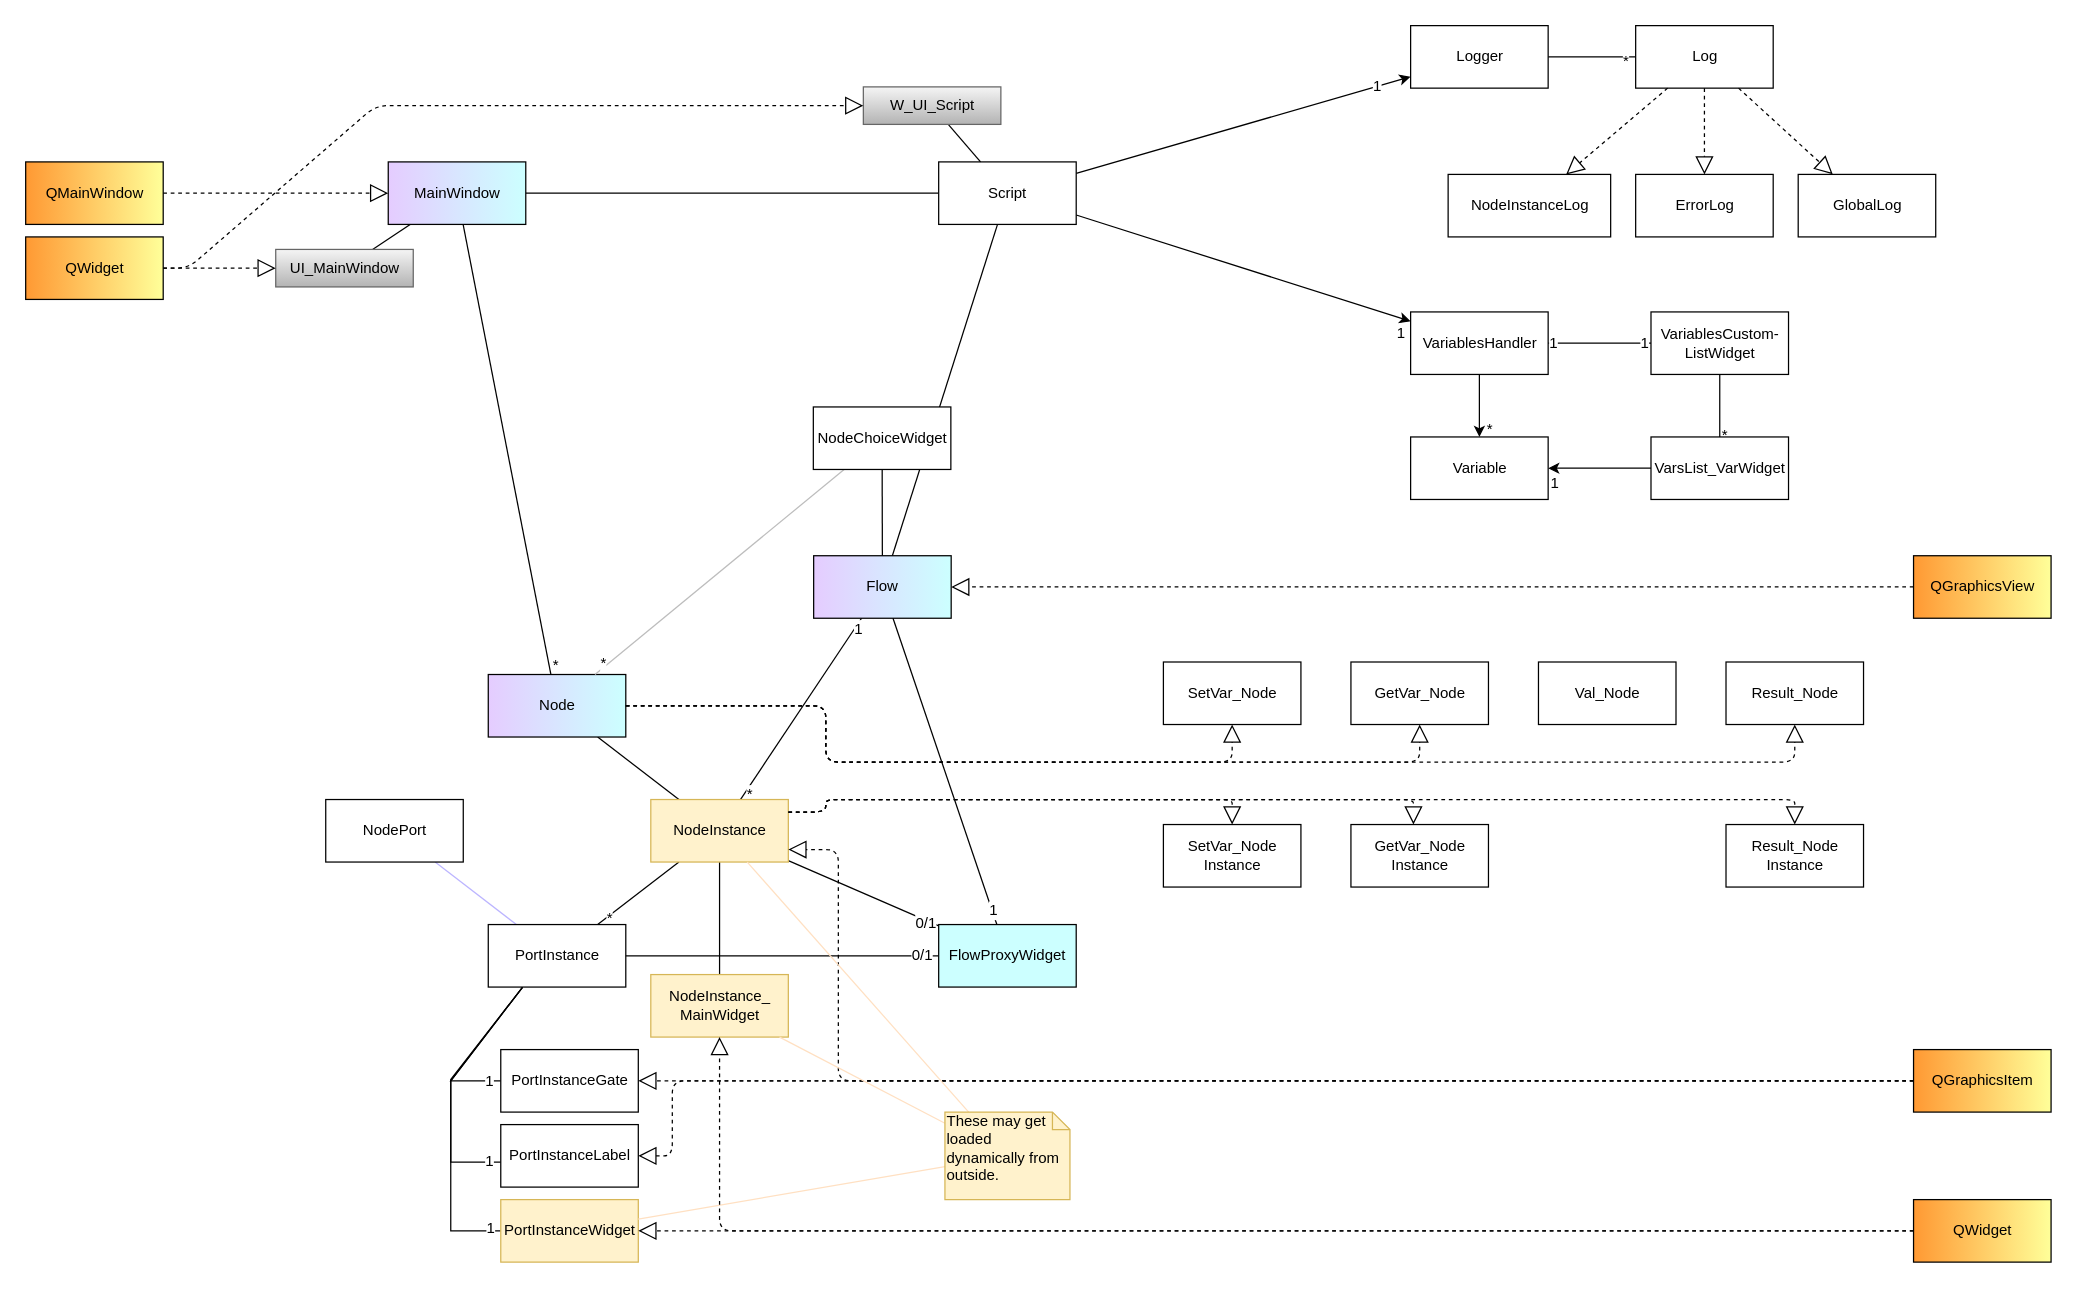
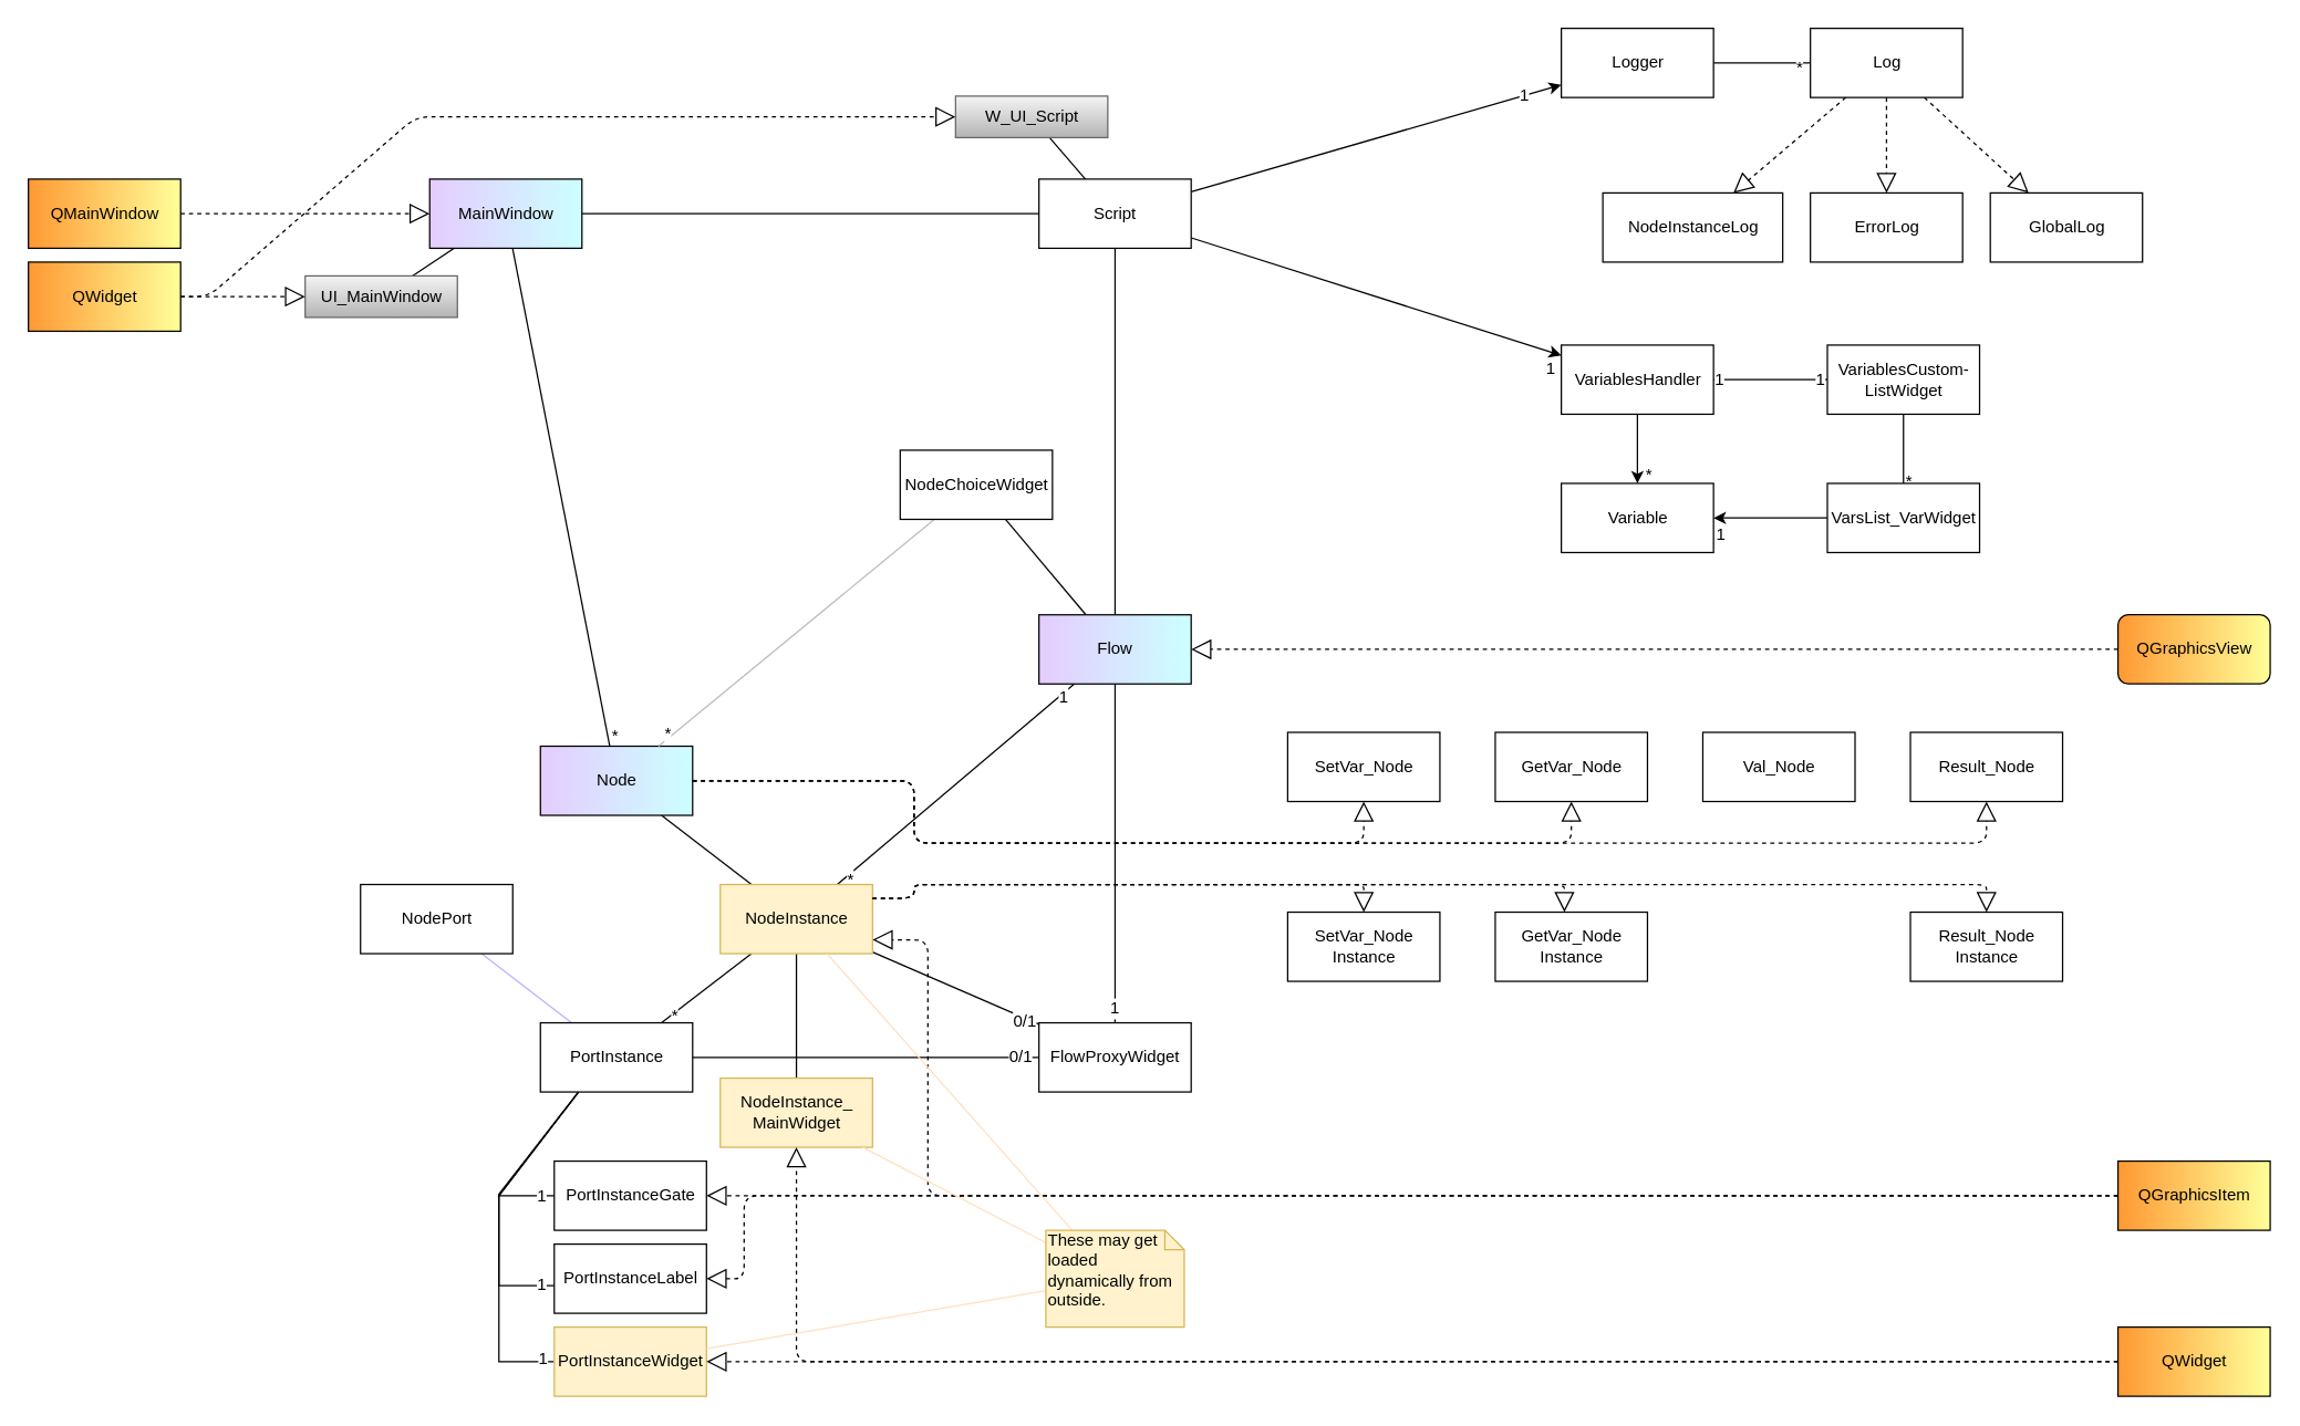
- <mxCell id="18" value="Flow" style="html=1;gradientColor=#E5CCFF;gradientDirection=west;fillColor=#CCFFFF;" parent="1" vertex="1"><mxGeometry x="650.26" y="444" width="110" height="50" as="geometry" /></mxCell>
+ <mxCell id="18" value="Flow" style="html=1;gradientColor=#E5CCFF;gradientDirection=west;fillColor=#CCFFFF;" parent="1" vertex="1"><mxGeometry x="750.26" y="444" width="110" height="50" as="geometry" /></mxCell>
- <mxCell id="49" value="QGraphicsView" style="html=1;fillColor=#FF9933;gradientColor=#FFFF99;gradientDirection=east;" parent="1" vertex="1"><mxGeometry x="1530" y="444" width="110" height="50" as="geometry" /></mxCell>
+ <mxCell id="49" value="QGraphicsView" style="html=1;fillColor=#FF9933;gradientColor=#FFFF99;gradientDirection=east;rounded=1;" parent="1" vertex="1"><mxGeometry x="1530" y="444" width="110" height="50" as="geometry" /></mxCell>
- <mxCell id="65" value="FlowProxyWidget" style="html=1;fillColor=#ccffff;" parent="1" vertex="1"><mxGeometry x="750.26" y="739" width="110" height="50" as="geometry" /></mxCell>
+ <mxCell id="65" value="FlowProxyWidget" style="html=1;" parent="1" vertex="1"><mxGeometry x="750.26" y="739" width="110" height="50" as="geometry" /></mxCell>
